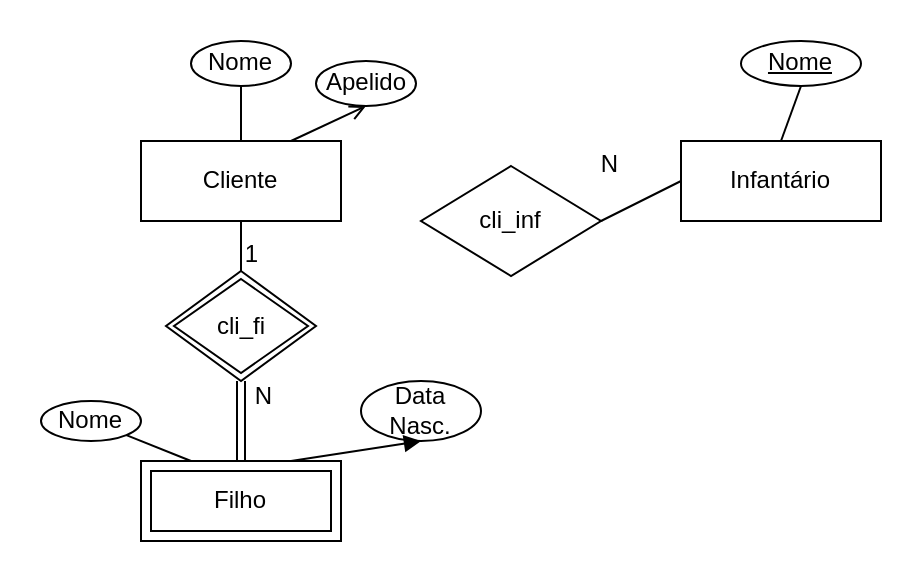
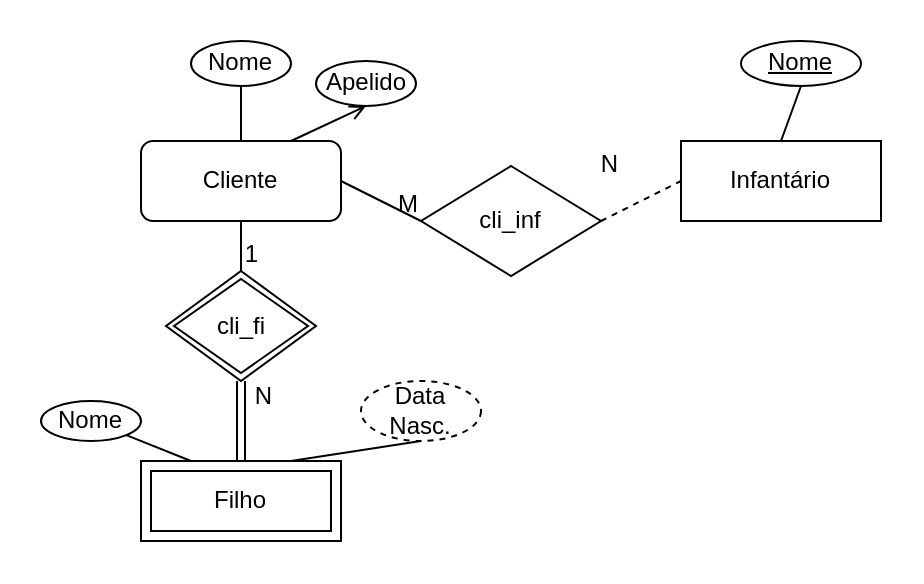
- <mxCell id="2" value="Cliente" style="whiteSpace=wrap;html=1;align=center;" vertex="1" parent="1"><mxGeometry x="70" y="70" width="100" height="40" as="geometry" /></mxCell>
+ <mxCell id="2" value="Cliente" style="whiteSpace=wrap;html=1;align=center;rounded=1;" vertex="1" parent="1"><mxGeometry x="70" y="70" width="100" height="40" as="geometry" /></mxCell>
+ <mxCell id="8" value="" style="endArrow=none;html=1;rounded=0;exitX=1;exitY=0.5;exitDx=0;exitDy=0;entryX=0;entryY=0.5;entryDx=0;entryDy=0;" edge="1" parent="1" source="2" target="4"><mxGeometry relative="1" as="geometry"><mxPoint x="174" y="110" as="sourcePoint" /><mxPoint x="224" y="110" as="targetPoint" /></mxGeometry></mxCell>
+ <mxCell id="9" value="M" style="resizable=0;html=1;whiteSpace=wrap;align=right;verticalAlign=bottom;" connectable="0" vertex="1" parent="8"><mxGeometry x="1" relative="1" as="geometry" /></mxCell>
- <mxCell id="10" value="" style="endArrow=none;html=1;rounded=0;exitX=1;exitY=0.5;exitDx=0;exitDy=0;entryX=0;entryY=0.5;entryDx=0;entryDy=0;" edge="1" parent="1" source="4" target="3"><mxGeometry relative="1" as="geometry"><mxPoint x="130" y="170" as="sourcePoint" /><mxPoint x="290" y="170" as="targetPoint" /></mxGeometry></mxCell>
+ <mxCell id="10" value="" style="endArrow=none;html=1;rounded=0;exitX=1;exitY=0.5;exitDx=0;exitDy=0;entryX=0;entryY=0.5;entryDx=0;entryDy=0;dashed=1;" edge="1" parent="1" source="4" target="3"><mxGeometry relative="1" as="geometry"><mxPoint x="130" y="170" as="sourcePoint" /><mxPoint x="290" y="170" as="targetPoint" /></mxGeometry></mxCell>
- <mxCell id="18" value="Data Nasc." style="ellipse;whiteSpace=wrap;html=1;align=center;" vertex="1" parent="1"><mxGeometry x="180" y="190" width="60" height="30" as="geometry" /></mxCell>
+ <mxCell id="18" value="Data Nasc." style="ellipse;whiteSpace=wrap;html=1;align=center;dashed=1;" vertex="1" parent="1"><mxGeometry x="180" y="190" width="60" height="30" as="geometry" /></mxCell>
- <mxCell id="22" value="" style="endArrow=block;html=1;rounded=0;entryX=0.5;entryY=1;entryDx=0;entryDy=0;exitX=0.75;exitY=0;exitDx=0;exitDy=0;" edge="1" parent="1" source="15" target="18"><mxGeometry width="50" height="50" relative="1" as="geometry"><mxPoint x="105" y="80" as="sourcePoint" /><mxPoint x="81" y="59" as="targetPoint" /></mxGeometry></mxCell>
+ <mxCell id="22" value="" style="endArrow=none;html=1;rounded=0;entryX=0.5;entryY=1;entryDx=0;entryDy=0;exitX=0.75;exitY=0;exitDx=0;exitDy=0;" edge="1" parent="1" source="15" target="18"><mxGeometry width="50" height="50" relative="1" as="geometry"><mxPoint x="105" y="80" as="sourcePoint" /><mxPoint x="81" y="59" as="targetPoint" /></mxGeometry></mxCell>
